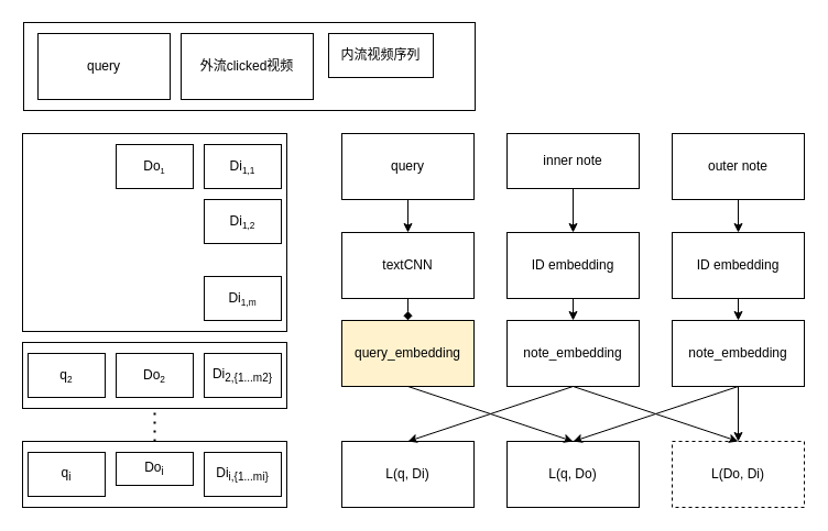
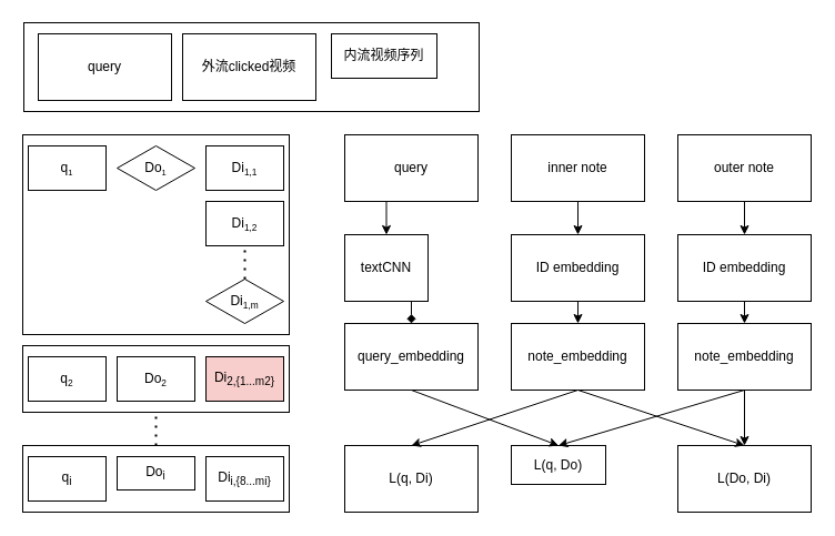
- <mxCell id="31" value="inner note" style="rounded=0;whiteSpace=wrap;html=1;" vertex="1" parent="1"><mxGeometry x="460" y="121" width="120" height="50" as="geometry" /></mxCell>
+ <mxCell id="31" value="inner note" style="rounded=0;whiteSpace=wrap;html=1;" vertex="1" parent="1"><mxGeometry x="460" y="121" width="120" height="60" as="geometry" /></mxCell>
+ <mxCell id="20" value="q&lt;span style=&quot;font-size: 9px&quot;&gt;&lt;sub&gt;1&lt;/sub&gt;&lt;/span&gt;" style="rounded=0;whiteSpace=wrap;html=1;" vertex="1" parent="18"><mxGeometry x="5" y="10" width="70" height="40" as="geometry" /></mxCell>
- <mxCell id="21" value="Do&lt;span style=&quot;font-size: 9px&quot;&gt;&lt;sub&gt;1&lt;/sub&gt;&lt;/span&gt;" style="rounded=0;whiteSpace=wrap;html=1;" vertex="1" parent="18"><mxGeometry x="85" y="10" width="70" height="40" as="geometry" /></mxCell>
+ <mxCell id="21" value="Do&lt;span style=&quot;font-size: 9px&quot;&gt;&lt;sub&gt;1&lt;/sub&gt;&lt;/span&gt;" style="rhombus;whiteSpace=wrap;html=1;" vertex="1" parent="18"><mxGeometry x="85" y="10" width="70" height="40" as="geometry" /></mxCell>
+ <mxCell id="25" value="" style="endArrow=none;dashed=1;html=1;dashPattern=1 3;strokeWidth=2;entryX=0.5;entryY=1;entryDx=0;entryDy=0;exitX=0.5;exitY=0;exitDx=0;exitDy=0;" edge="1" parent="18" source="24" target="23"><mxGeometry width="50" height="50" relative="1" as="geometry"><mxPoint x="130" y="290" as="sourcePoint" /><mxPoint x="130" y="260" as="targetPoint" /></mxGeometry></mxCell>
- <mxCell id="38" value="textCNN" style="rounded=0;whiteSpace=wrap;html=1;" vertex="1" parent="1"><mxGeometry x="310" y="211" width="120" height="60" as="geometry" /></mxCell>
+ <mxCell id="38" value="textCNN" style="rounded=0;whiteSpace=wrap;html=1;" vertex="1" parent="1"><mxGeometry x="310" y="211" width="75" height="60" as="geometry" /></mxCell>
- <mxCell id="24" value="Di&lt;font size=&quot;1&quot;&gt;&lt;sub&gt;1,m&lt;/sub&gt;&lt;/font&gt;" style="rounded=0;whiteSpace=wrap;html=1;" vertex="1" parent="18"><mxGeometry x="165" y="130" width="70" height="40" as="geometry" /></mxCell>
+ <mxCell id="24" value="Di&lt;font size=&quot;1&quot;&gt;&lt;sub&gt;1,m&lt;/sub&gt;&lt;/font&gt;" style="rhombus;whiteSpace=wrap;html=1;" vertex="1" parent="18"><mxGeometry x="165" y="130" width="70" height="40" as="geometry" /></mxCell>
- <mxCell id="29" value="query_embedding" style="rounded=0;whiteSpace=wrap;html=1;fillColor=#fff2cc;" vertex="1" parent="1"><mxGeometry x="310" y="291" width="120" height="60" as="geometry" /></mxCell>
+ <mxCell id="29" value="query_embedding" style="rounded=0;whiteSpace=wrap;html=1;" vertex="1" parent="1"><mxGeometry x="310" y="291" width="120" height="60" as="geometry" /></mxCell>
- <mxCell id="17" value="Di&lt;sub&gt;2,{1...m2}&lt;/sub&gt;" style="rounded=0;whiteSpace=wrap;html=1;" vertex="1" parent="13"><mxGeometry x="165" y="10" width="70" height="40" as="geometry" /></mxCell>
+ <mxCell id="17" value="Di&lt;sub&gt;2,{1...m2}&lt;/sub&gt;" style="rounded=0;whiteSpace=wrap;html=1;fillColor=#f8cecc;" vertex="1" parent="13"><mxGeometry x="165" y="10" width="70" height="40" as="geometry" /></mxCell>
- <mxCell id="12" value="Di&lt;sub&gt;i,{1...mi}&lt;/sub&gt;" style="rounded=0;whiteSpace=wrap;html=1;" vertex="1" parent="8"><mxGeometry x="165" y="10" width="70" height="40" as="geometry" /></mxCell>
+ <mxCell id="12" value="Di&lt;sub&gt;i,{8...mi}&lt;/sub&gt;" style="rounded=0;whiteSpace=wrap;html=1;" vertex="1" parent="8"><mxGeometry x="165" y="10" width="70" height="40" as="geometry" /></mxCell>
- <mxCell id="45" value="L(q, Do)" style="rounded=0;whiteSpace=wrap;html=1;" vertex="1" parent="1"><mxGeometry x="460" y="401" width="120" height="60" as="geometry" /></mxCell>
+ <mxCell id="45" value="L(q, Do)" style="rounded=0;whiteSpace=wrap;html=1;" vertex="1" parent="1"><mxGeometry x="460" y="401" width="85" height="35" as="geometry" /></mxCell>
- <mxCell id="46" value="L(Do, Di)" style="rounded=0;whiteSpace=wrap;html=1;dashed=1;" vertex="1" parent="1"><mxGeometry x="610" y="401" width="120" height="60" as="geometry" /></mxCell>
+ <mxCell id="46" value="L(Do, Di)" style="rounded=0;whiteSpace=wrap;html=1;" vertex="1" parent="1"><mxGeometry x="610" y="401" width="120" height="60" as="geometry" /></mxCell>
